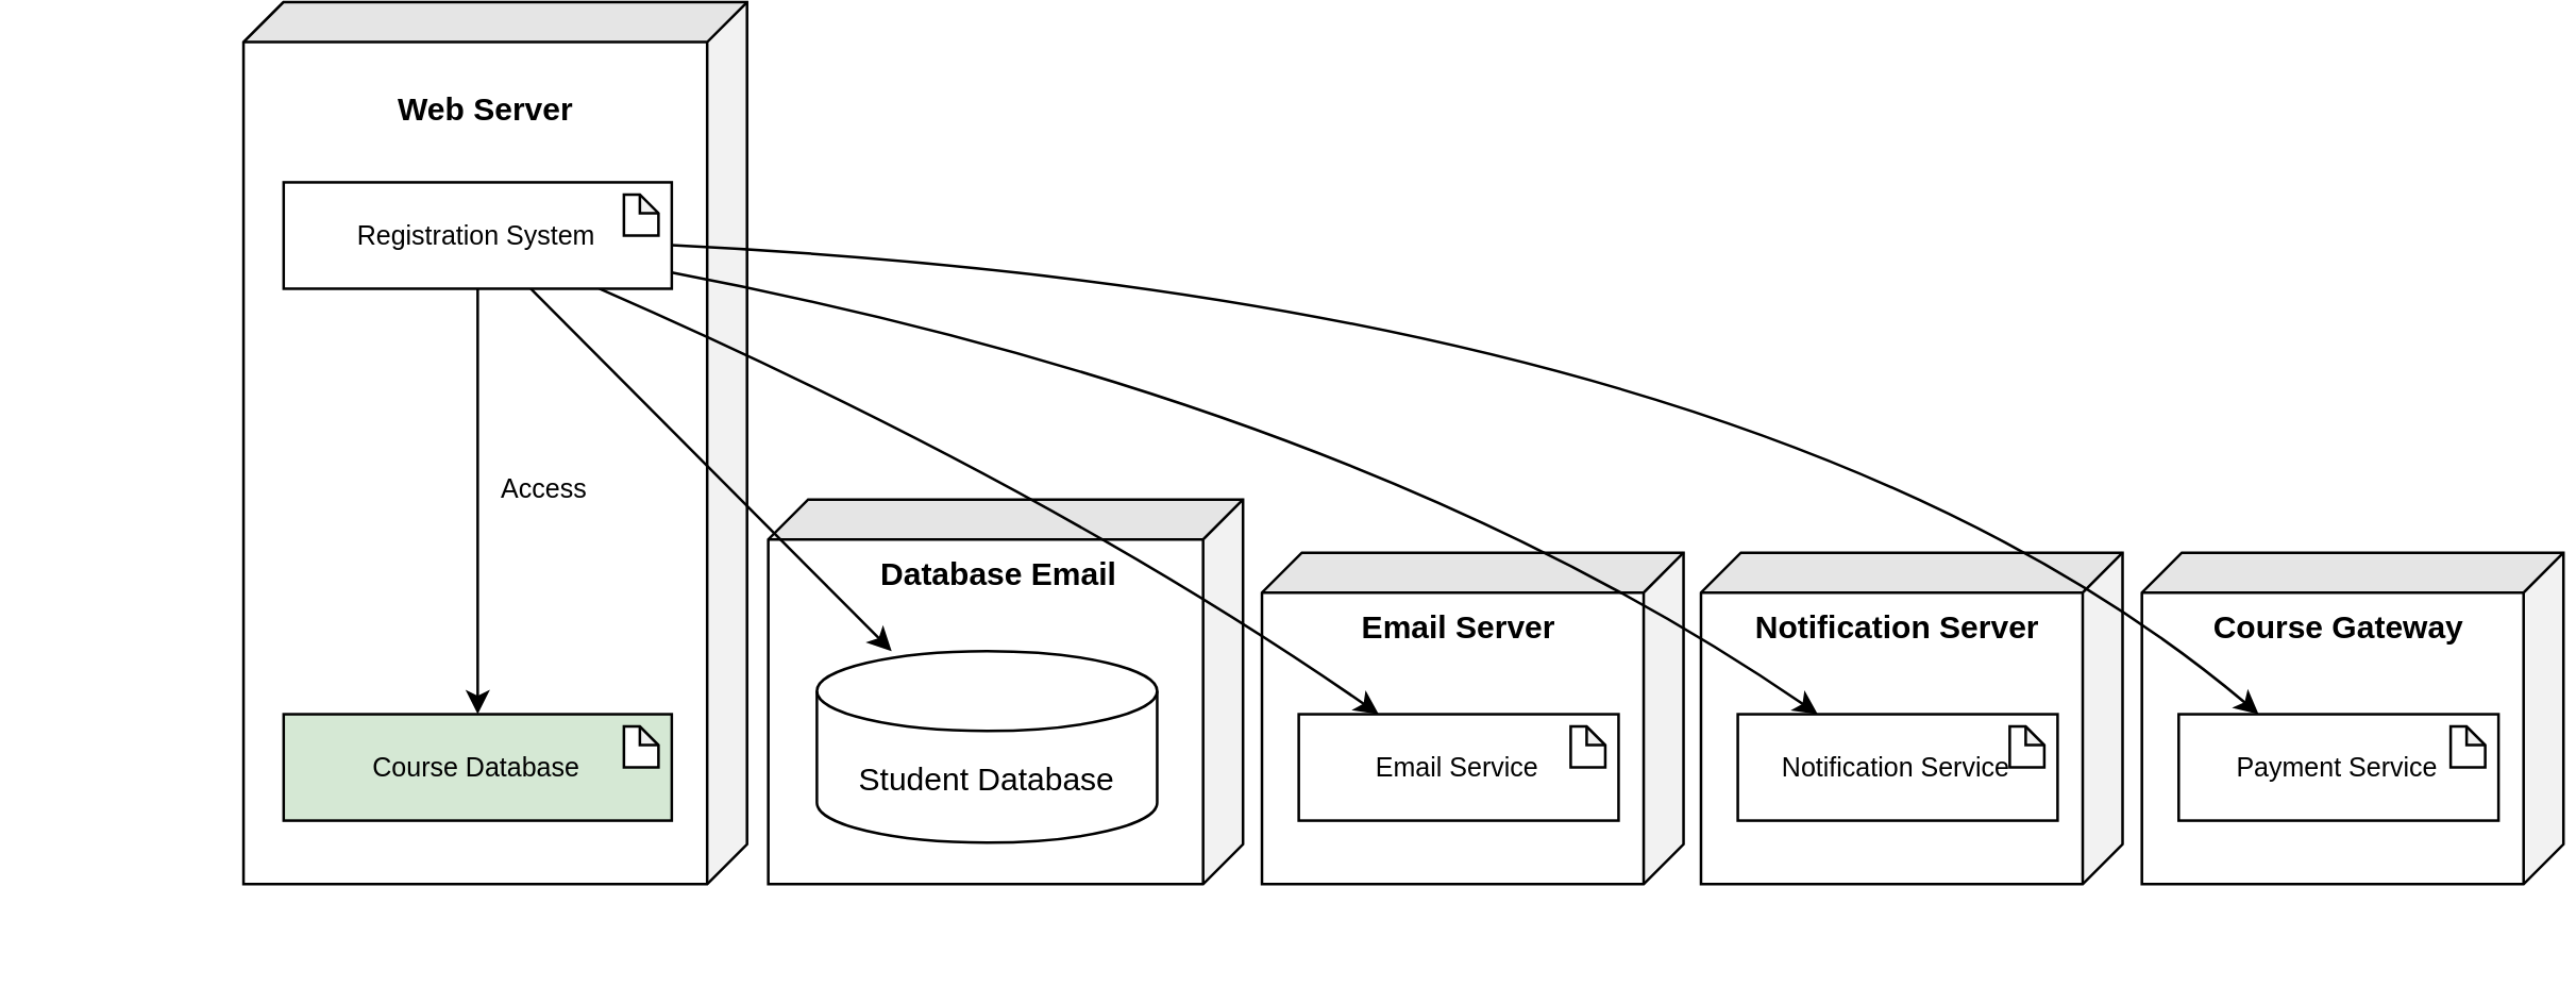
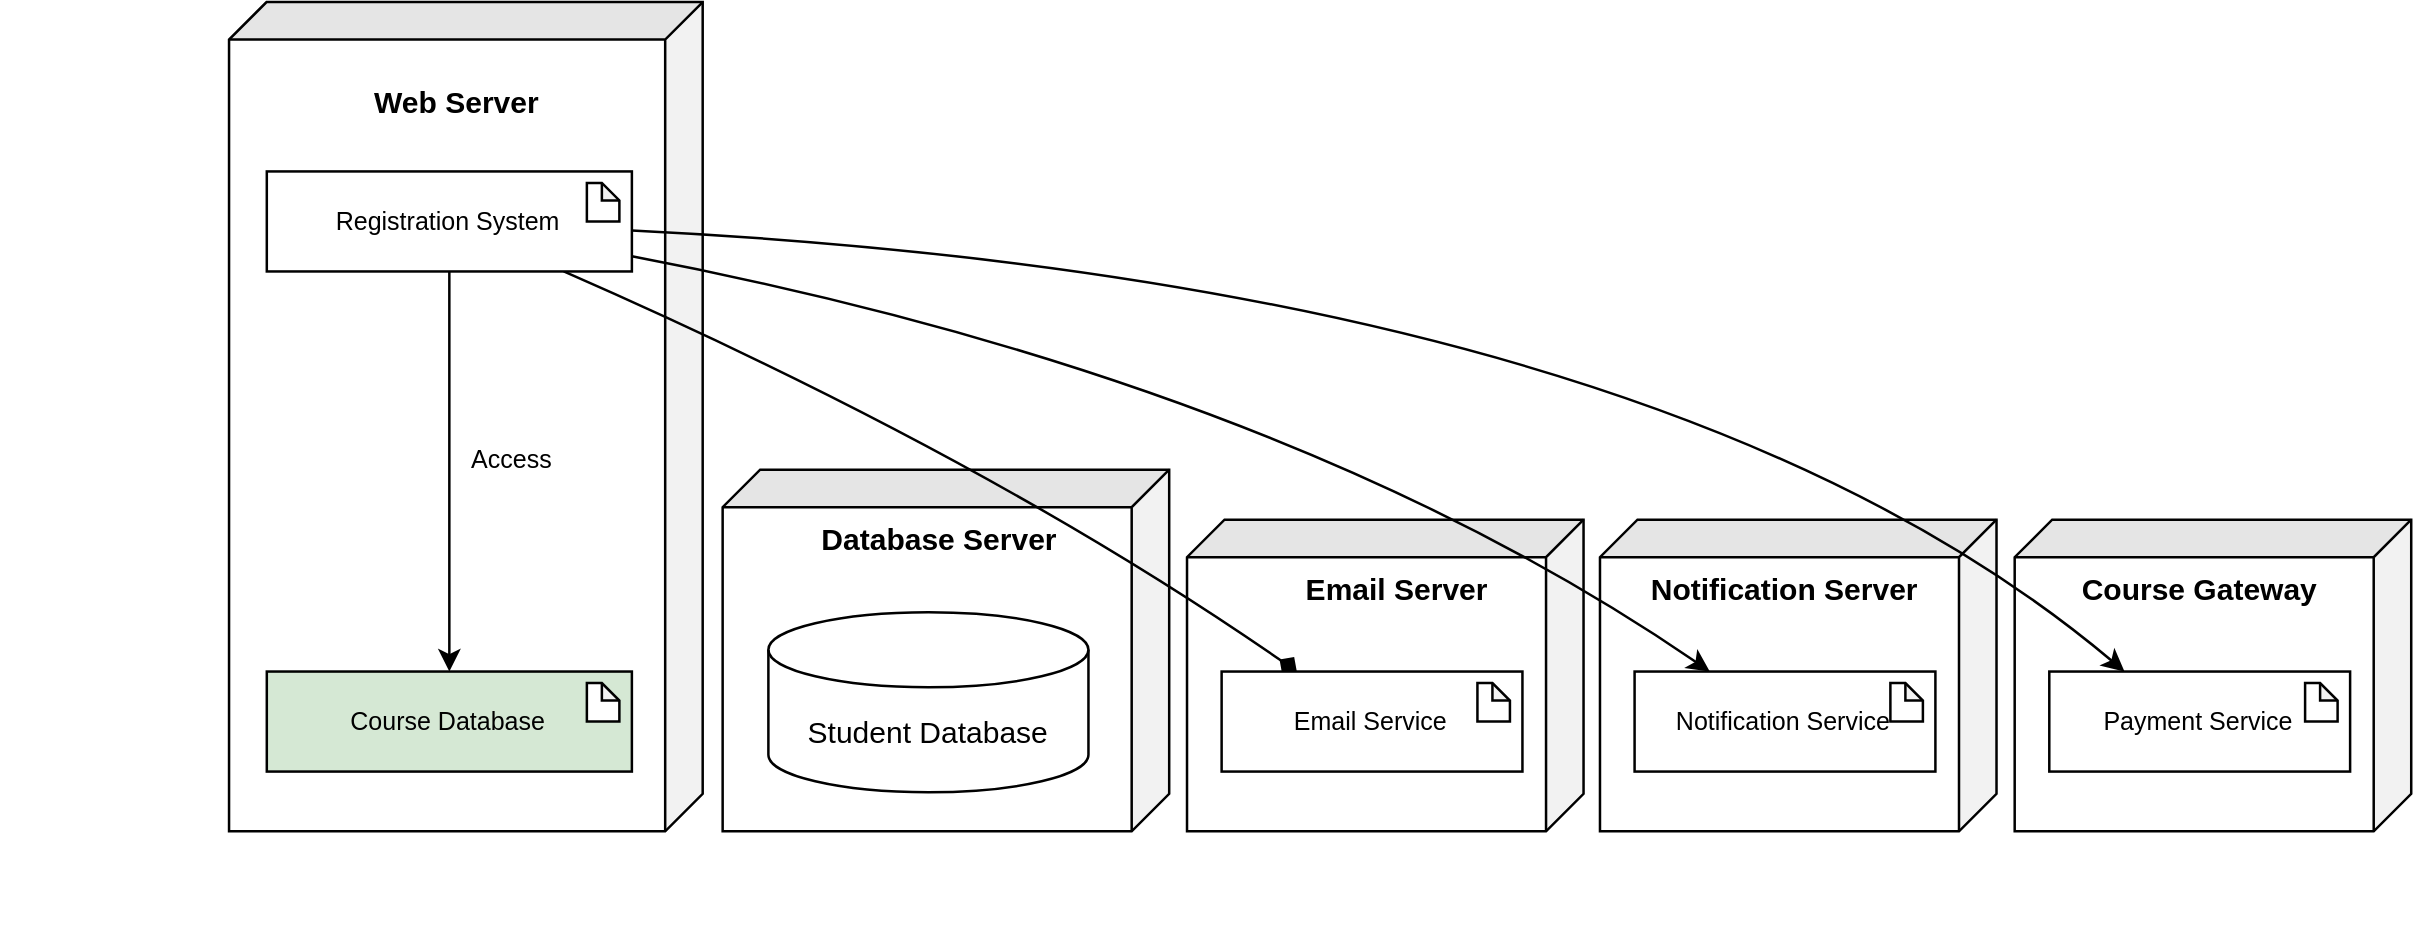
- <mxCell id="9" style="edgeStyle=none;html=1;fontSize=12;" edge="1" parent="1" source="13" target="19"><mxGeometry relative="1" as="geometry" /></mxCell>
- <mxCell id="18" value="&lt;b&gt;&lt;font style=&quot;font-size: 12px;&quot;&gt;Database Email&lt;/font&gt;&lt;/b&gt;" style="text;html=1;align=center;verticalAlign=middle;resizable=0;points=[];autosize=1;strokeColor=none;fillColor=none;fontSize=10;" vertex="1" parent="1"><mxGeometry x="314.79" y="195" width="120" height="30" as="geometry" /></mxCell>
+ <mxCell id="18" value="&lt;b&gt;&lt;font style=&quot;font-size: 12px;&quot;&gt;Database Server&lt;/font&gt;&lt;/b&gt;" style="text;html=1;align=center;verticalAlign=middle;resizable=0;points=[];autosize=1;strokeColor=none;fillColor=none;fontSize=10;" vertex="1" parent="1"><mxGeometry x="314.79" y="195" width="120" height="30" as="geometry" /></mxCell>
- <mxCell id="20" value="&lt;b&gt;&lt;font style=&quot;font-size: 12px;&quot;&gt;Email Server&lt;/font&gt;&lt;/b&gt;" style="text;html=1;align=center;verticalAlign=middle;resizable=0;points=[];autosize=1;strokeColor=none;fillColor=none;fontSize=10;" vertex="1" parent="1"><mxGeometry x="498.2" y="214.58" width="100" height="30" as="geometry" /></mxCell>
+ <mxCell id="20" value="&lt;b&gt;&lt;font style=&quot;font-size: 12px;&quot;&gt;Email Server&lt;/font&gt;&lt;/b&gt;" style="text;html=1;align=center;verticalAlign=middle;resizable=0;points=[];autosize=1;strokeColor=none;fillColor=none;fontSize=10;" vertex="1" parent="1"><mxGeometry x="508.2" y="214.58" width="100" height="30" as="geometry" /></mxCell>
- <mxCell id="10" style="edgeStyle=none;html=1;entryX=0.25;entryY=0;entryDx=0;entryDy=0;fontSize=12;curved=1;" edge="1" parent="1" source="13" target="21"><mxGeometry relative="1" as="geometry"><Array as="points"><mxPoint x="394.2" y="176" /></Array></mxGeometry></mxCell>
+ <mxCell id="10" style="edgeStyle=none;html=1;entryX=0.25;entryY=0;entryDx=0;entryDy=0;fontSize=12;curved=1;endArrow=diamond;" edge="1" parent="1" source="13" target="21"><mxGeometry relative="1" as="geometry"><Array as="points"><mxPoint x="394.2" y="176" /></Array></mxGeometry></mxCell>
